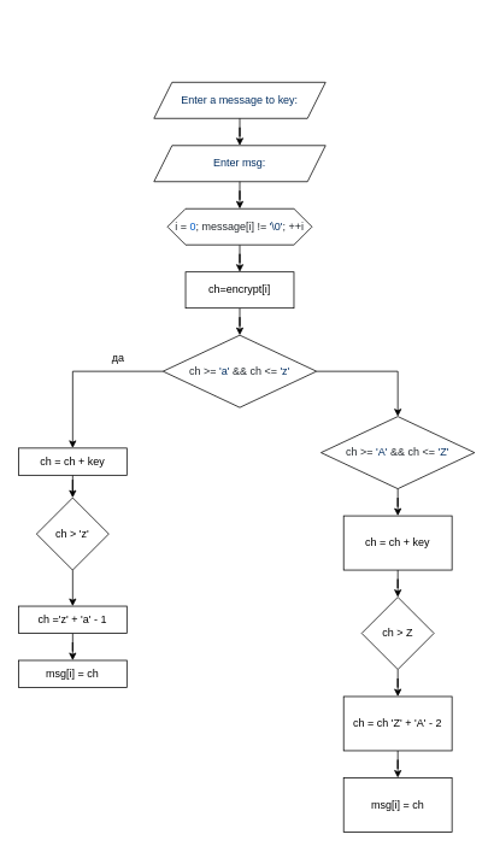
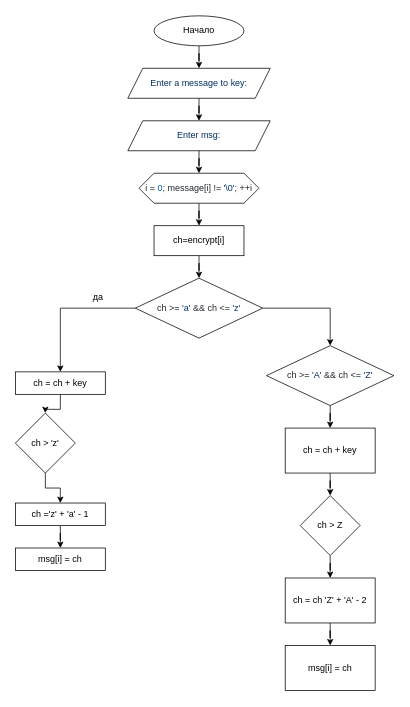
+ <mxCell id="3" value="Начало" style="ellipse;whiteSpace=wrap;html=1;" vertex="1" parent="1"><mxGeometry x="205" y="20" width="120" height="40" as="geometry" /></mxCell>
+ <mxCell id="2" value="" style="edgeStyle=orthogonalEdgeStyle;rounded=0;orthogonalLoop=1;jettySize=auto;html=1;" edge="1" parent="1" source="3" target="5"><mxGeometry relative="1" as="geometry" /></mxCell>
- <mxCell id="20" value="ch &amp;gt; 'z'" style="rhombus;whiteSpace=wrap;html=1;" vertex="1" parent="1"><mxGeometry x="40" y="550" width="80" height="80" as="geometry" /></mxCell>
+ <mxCell id="20" value="ch &amp;gt; 'z'" style="rhombus;whiteSpace=wrap;html=1;" vertex="1" parent="1"><mxGeometry x="20" y="550" width="80" height="80" as="geometry" /></mxCell>
